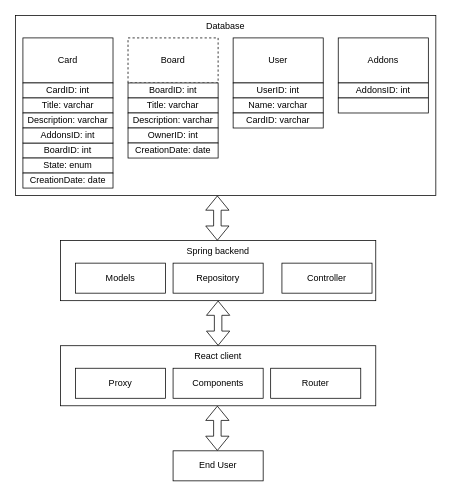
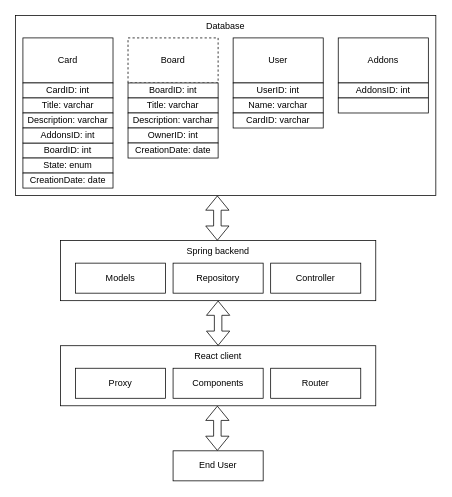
- <mxCell id="27" value="Controller" style="rounded=0;whiteSpace=wrap;html=1;" parent="1" vertex="1"><mxGeometry x="375" y="350" width="120" height="40" as="geometry" /></mxCell>
+ <mxCell id="27" value="Controller" style="rounded=0;whiteSpace=wrap;html=1;" parent="1" vertex="1"><mxGeometry x="360" y="350" width="120" height="40" as="geometry" /></mxCell>
